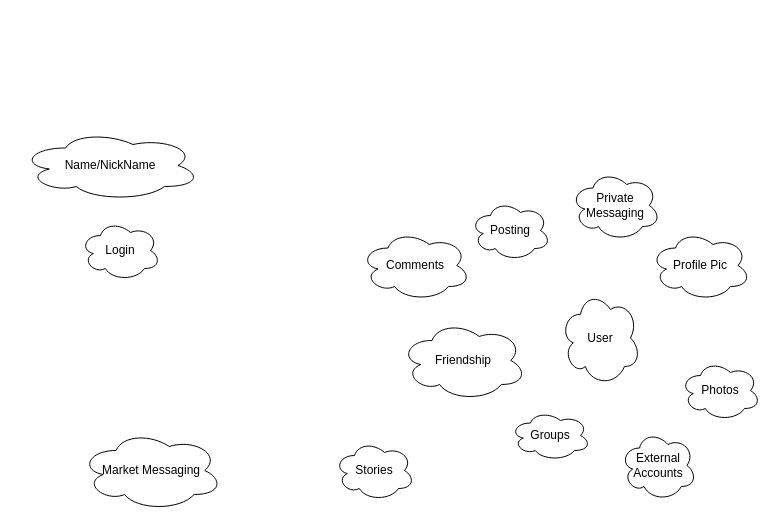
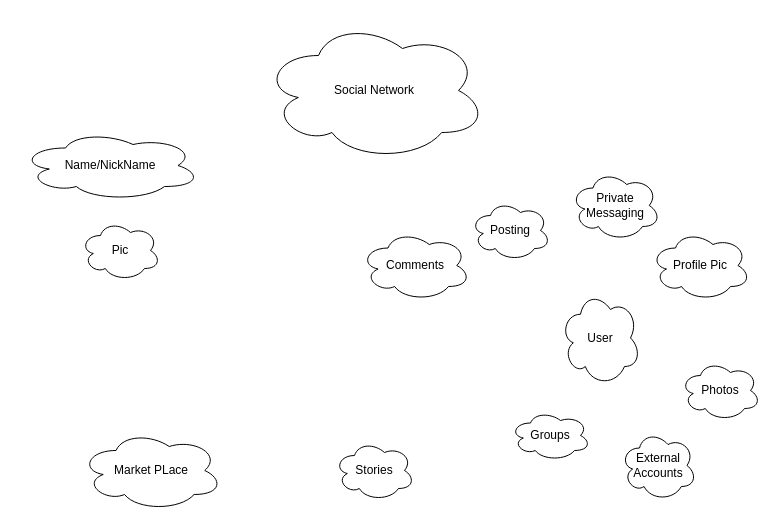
+ <mxCell id="2" value="Social Network" style="ellipse;shape=cloud;whiteSpace=wrap;html=1;" vertex="1" parent="1"><mxGeometry x="262" y="20" width="224" height="140" as="geometry" /></mxCell>
- <mxCell id="14" value="Login" style="ellipse;shape=cloud;whiteSpace=wrap;html=1;" vertex="1" parent="1"><mxGeometry x="80" y="220" width="80" height="60" as="geometry" /></mxCell>
+ <mxCell id="14" value="Pic" style="ellipse;shape=cloud;whiteSpace=wrap;html=1;" vertex="1" parent="1"><mxGeometry x="80" y="220" width="80" height="60" as="geometry" /></mxCell>
- <mxCell id="8" value="Friendship" style="ellipse;shape=cloud;whiteSpace=wrap;html=1;" vertex="1" parent="1"><mxGeometry x="400" y="320" width="126" height="80" as="geometry" /></mxCell>
- <mxCell id="12" value="Market Messaging" style="ellipse;shape=cloud;whiteSpace=wrap;html=1;" vertex="1" parent="1"><mxGeometry x="80" y="430" width="142" height="80" as="geometry" /></mxCell>
+ <mxCell id="12" value="Market PLace" style="ellipse;shape=cloud;whiteSpace=wrap;html=1;" vertex="1" parent="1"><mxGeometry x="80" y="430" width="142" height="80" as="geometry" /></mxCell>
